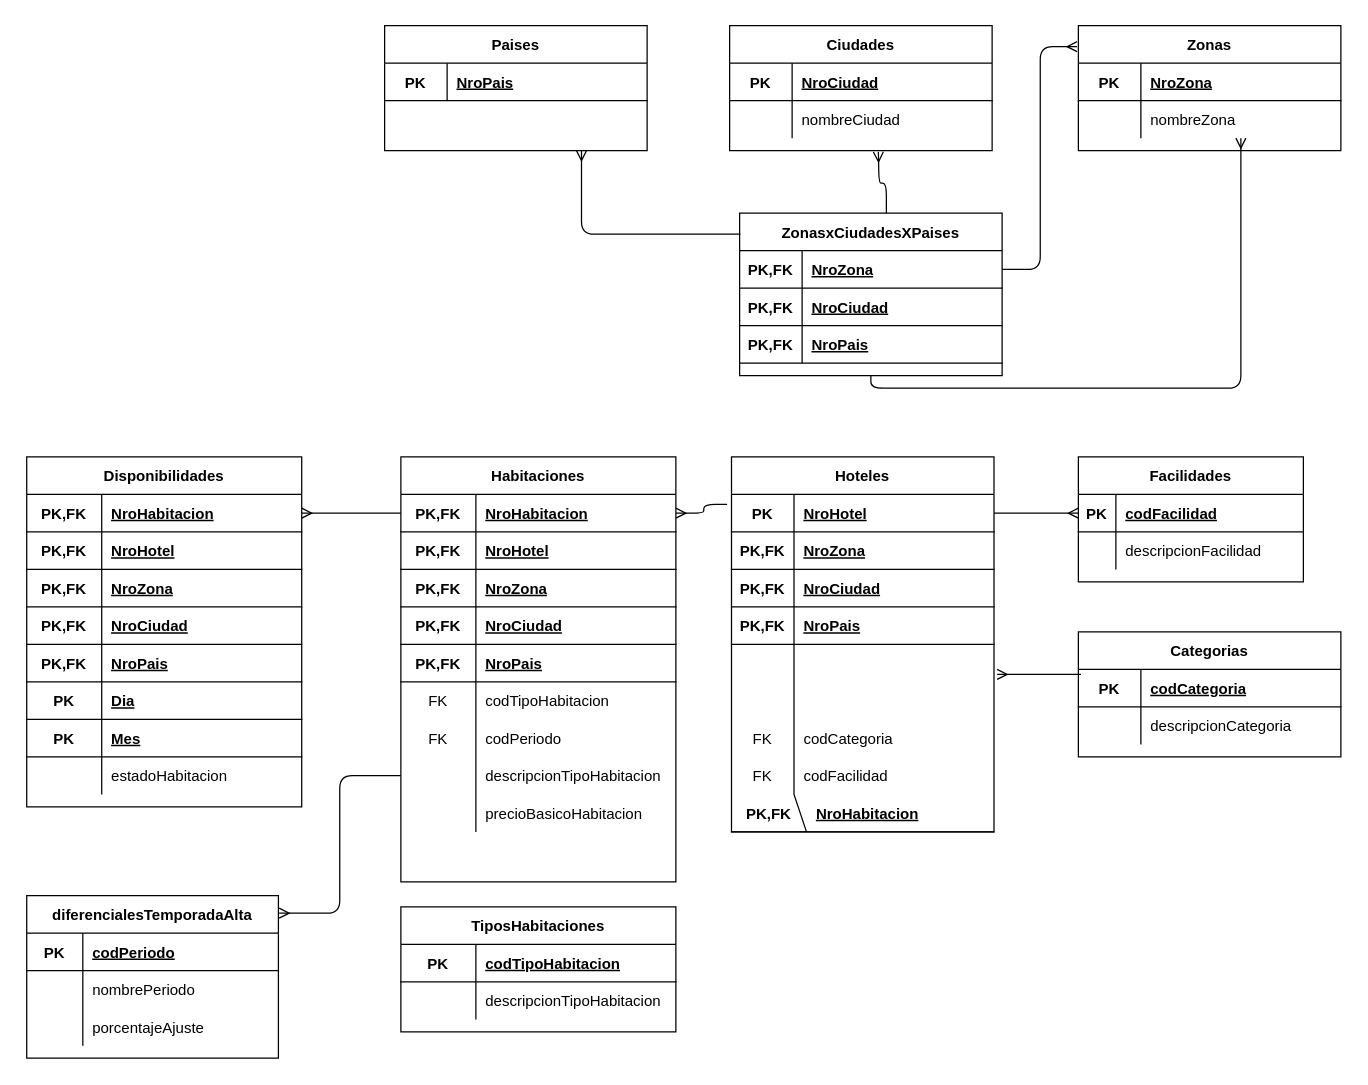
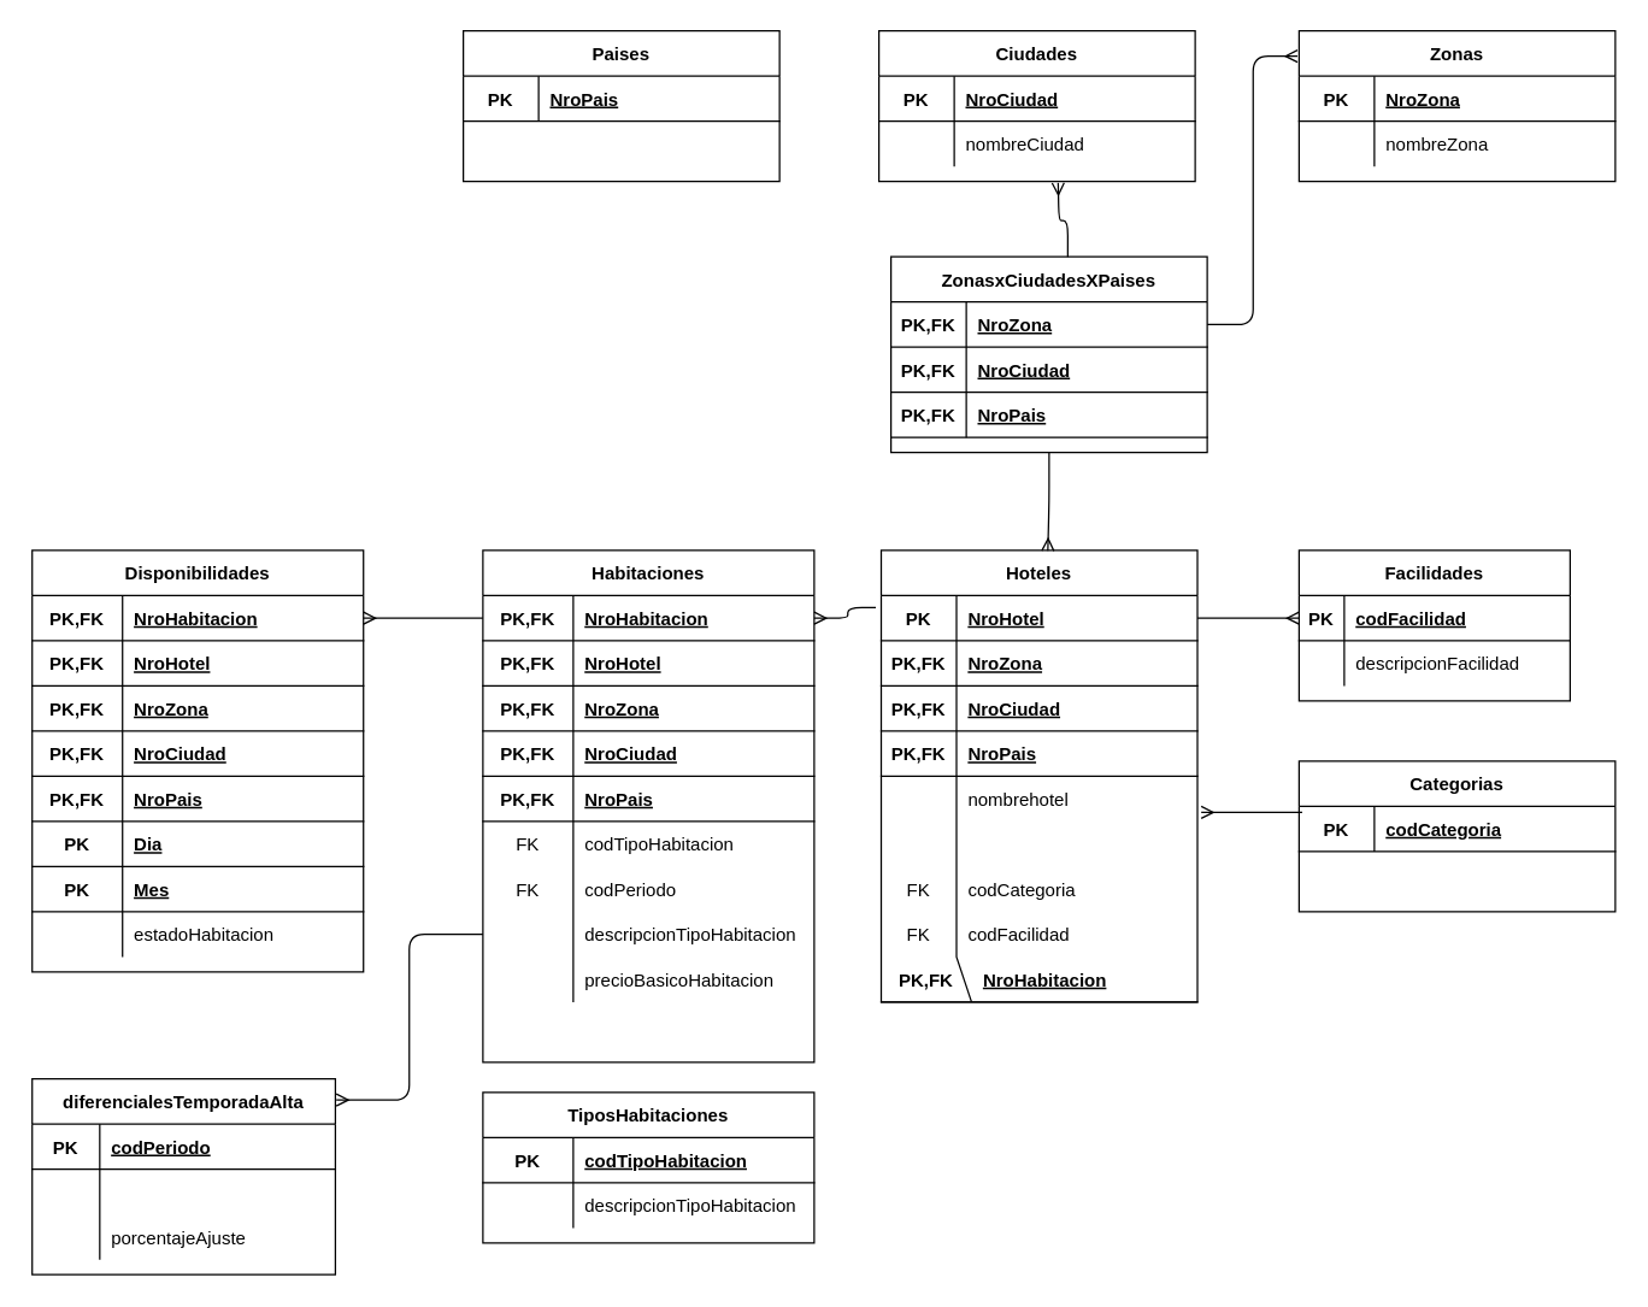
- <mxCell id="145" value="" style="fontSize=12;html=1;endArrow=ERmany;exitX=0.003;exitY=0.129;exitDx=0;exitDy=0;entryX=0.75;entryY=1;entryDx=0;entryDy=0;exitPerimeter=0;edgeStyle=orthogonalEdgeStyle;" edge="1" parent="1" source="133" target="113"><mxGeometry width="100" height="100" relative="1" as="geometry"><mxPoint x="699.5" y="305" as="sourcePoint" /><mxPoint x="705.17" y="375.28" as="targetPoint" /></mxGeometry></mxCell>
- <mxCell id="144" value="" style="fontSize=12;html=1;endArrow=ERmany;exitX=0.5;exitY=1;exitDx=0;exitDy=0;edgeStyle=orthogonalEdgeStyle;" edge="1" parent="1" source="133" target="132"><mxGeometry width="100" height="100" relative="1" as="geometry"><mxPoint x="942" y="330" as="sourcePoint" /><mxPoint x="1042" y="230" as="targetPoint" /></mxGeometry></mxCell>
+ <mxCell id="144" value="" style="fontSize=12;html=1;endArrow=ERmany;exitX=0.5;exitY=1;exitDx=0;exitDy=0;entryX=0.527;entryY=0.001;entryDx=0;entryDy=0;entryPerimeter=0;edgeStyle=orthogonalEdgeStyle;" edge="1" parent="1" source="133" target="2"><mxGeometry width="100" height="100" relative="1" as="geometry"><mxPoint x="942" y="330" as="sourcePoint" /><mxPoint x="1042" y="230" as="targetPoint" /></mxGeometry></mxCell>
+ <mxCell id="17" value="nombrehotel" style="shape=partialRectangle;connectable=0;fillColor=none;top=0;left=0;bottom=0;right=0;align=left;spacingLeft=6;overflow=hidden;" parent="15" vertex="1"><mxGeometry x="50" width="160" height="30" as="geometry" /></mxCell>
- <mxCell id="105" value="descripcionCategoria" style="shape=partialRectangle;connectable=0;fillColor=none;top=0;left=0;bottom=0;right=0;align=left;spacingLeft=6;overflow=hidden;" parent="103" vertex="1"><mxGeometry x="50" width="160" height="30" as="geometry" /></mxCell>
- <mxCell id="70" value="nombrePeriodo" style="shape=partialRectangle;connectable=0;fillColor=none;top=0;left=0;bottom=0;right=0;align=left;spacingLeft=6;overflow=hidden;" parent="68" vertex="1"><mxGeometry x="44.882" width="156.471" height="30" as="geometry" /></mxCell>
